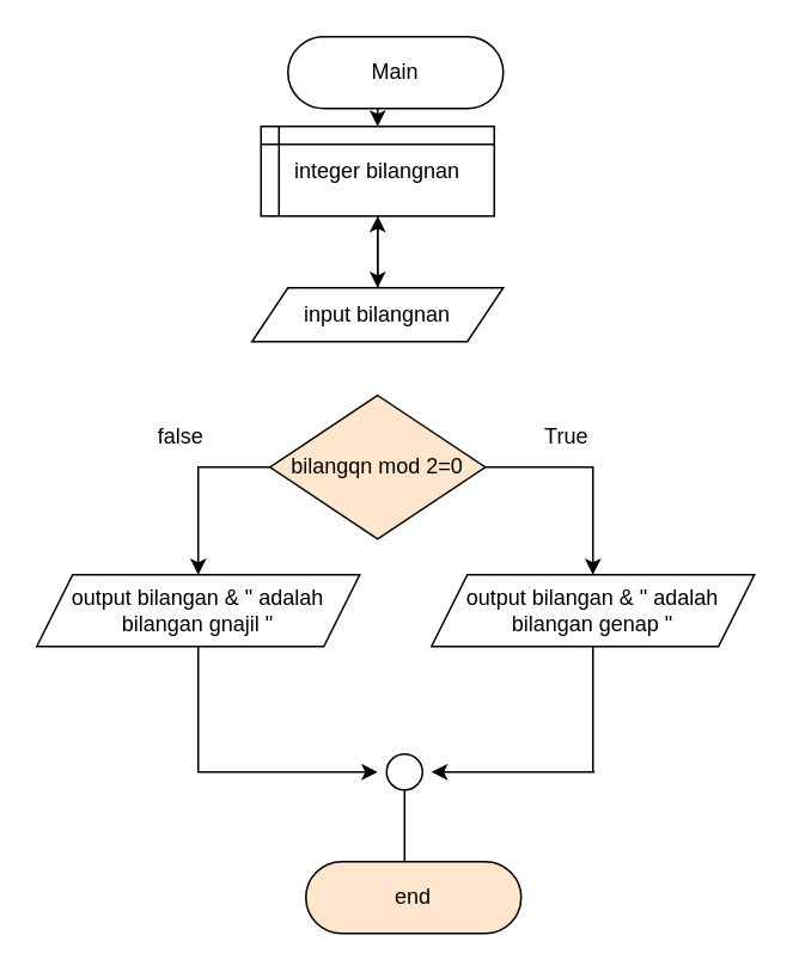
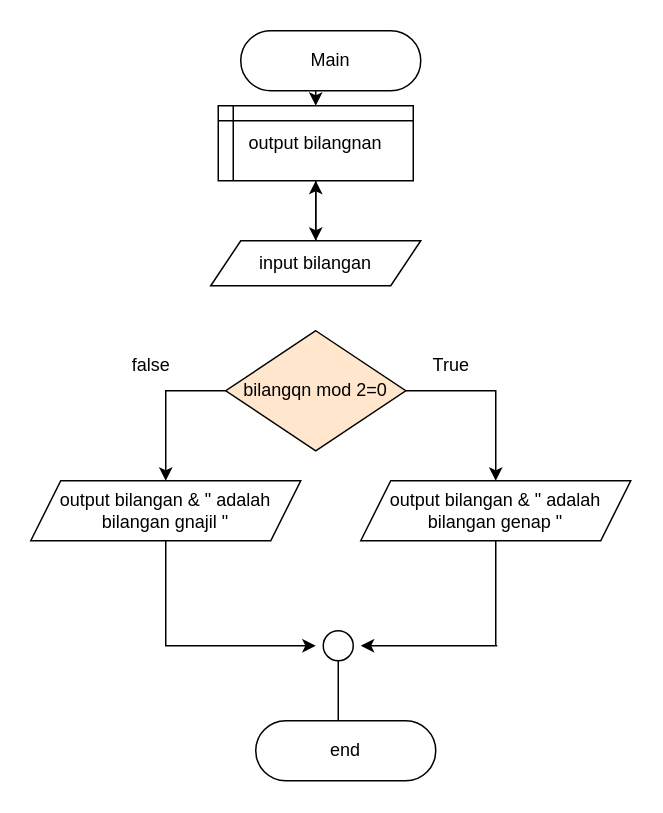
- <mxCell id="5" value="integer bilangnan" style="shape=internalStorage;whiteSpace=wrap;html=1;backgroundOutline=1;dx=10;dy=10;" vertex="1" parent="1"><mxGeometry x="145" y="70" width="130" height="50" as="geometry" /></mxCell>
+ <mxCell id="5" value="output bilangnan" style="shape=internalStorage;whiteSpace=wrap;html=1;backgroundOutline=1;dx=10;dy=10;" vertex="1" parent="1"><mxGeometry x="145" y="70" width="130" height="50" as="geometry" /></mxCell>
- <mxCell id="7" value="input bilangnan" style="shape=parallelogram;perimeter=parallelogramPerimeter;whiteSpace=wrap;html=1;fixedSize=1;" vertex="1" parent="1"><mxGeometry x="140" y="160" width="140" height="30" as="geometry" /></mxCell>
+ <mxCell id="7" value="input bilangan" style="shape=parallelogram;perimeter=parallelogramPerimeter;whiteSpace=wrap;html=1;fixedSize=1;" vertex="1" parent="1"><mxGeometry x="140" y="160" width="140" height="30" as="geometry" /></mxCell>
- <mxCell id="15" value="True" style="text;html=1;align=center;verticalAlign=middle;resizable=0;points=[];autosize=1;strokeColor=none;fillColor=none;" vertex="1" parent="1"><mxGeometry x="290" y="228" width="50" height="30" as="geometry" /></mxCell>
+ <mxCell id="15" value="True" style="text;html=1;align=center;verticalAlign=middle;resizable=0;points=[];autosize=1;strokeColor=none;fillColor=none;" vertex="1" parent="1"><mxGeometry x="275" y="228" width="50" height="30" as="geometry" /></mxCell>
- <mxCell id="18" value="end" style="rounded=1;whiteSpace=wrap;html=1;arcSize=50;fillColor=#ffe6cc;" vertex="1" parent="1"><mxGeometry x="170" y="480" width="120" height="40" as="geometry" /></mxCell>
+ <mxCell id="18" value="end" style="rounded=1;whiteSpace=wrap;html=1;arcSize=50;" vertex="1" parent="1"><mxGeometry x="170" y="480" width="120" height="40" as="geometry" /></mxCell>
